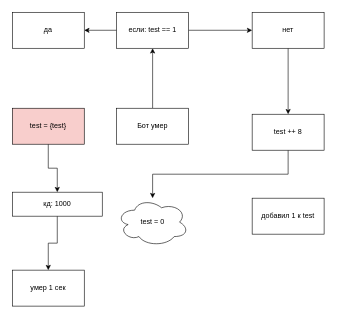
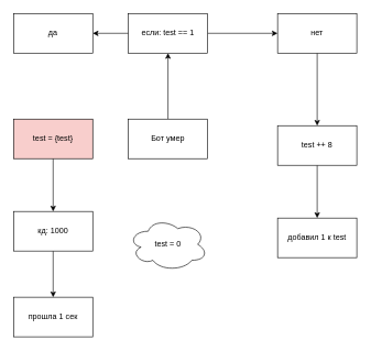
- <mxCell id="9" style="edgeStyle=orthogonalEdgeStyle;rounded=0;orthogonalLoop=1;jettySize=auto;html=1;exitX=0.5;exitY=1;exitDx=0;exitDy=0;" edge="1" parent="1" source="10" target="11"><mxGeometry relative="1" as="geometry" /></mxCell>
+ <mxCell id="9" style="edgeStyle=orthogonalEdgeStyle;rounded=0;orthogonalLoop=1;jettySize=auto;html=1;exitX=0.5;exitY=1;exitDx=0;exitDy=0;entryX=0.5;entryY=0;entryDx=0;entryDy=0;" edge="1" parent="1" source="10" target="15"><mxGeometry relative="1" as="geometry" /></mxCell>
- <mxCell id="17" value="кд: 1000" style="whiteSpace=wrap;html=1;" vertex="1" parent="1"><mxGeometry x="20" y="320" width="150" height="40" as="geometry" /></mxCell>
+ <mxCell id="17" value="кд: 1000" style="whiteSpace=wrap;html=1;" vertex="1" parent="1"><mxGeometry x="20" y="320" width="120" height="60" as="geometry" /></mxCell>
- <mxCell id="18" value="умер 1 сек" style="whiteSpace=wrap;html=1;" vertex="1" parent="1"><mxGeometry x="20" y="450" width="120" height="60" as="geometry" /></mxCell>
+ <mxCell id="18" value="прошла 1 сек" style="whiteSpace=wrap;html=1;" vertex="1" parent="1"><mxGeometry x="20" y="450" width="120" height="60" as="geometry" /></mxCell>
